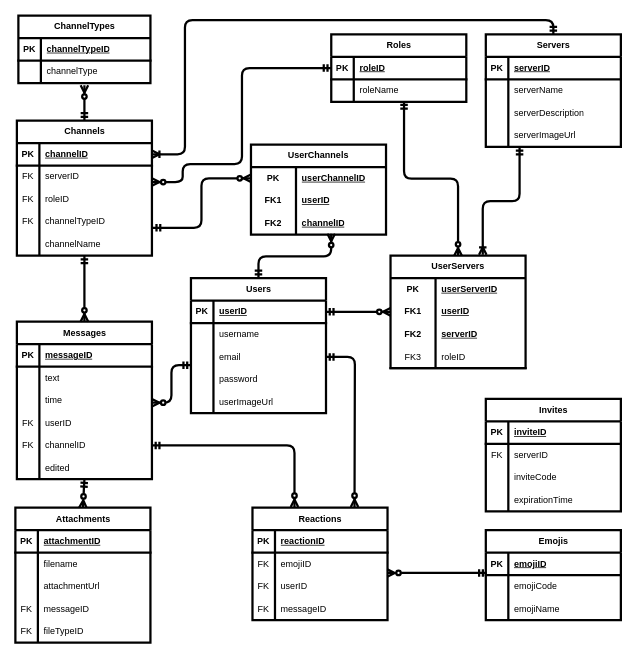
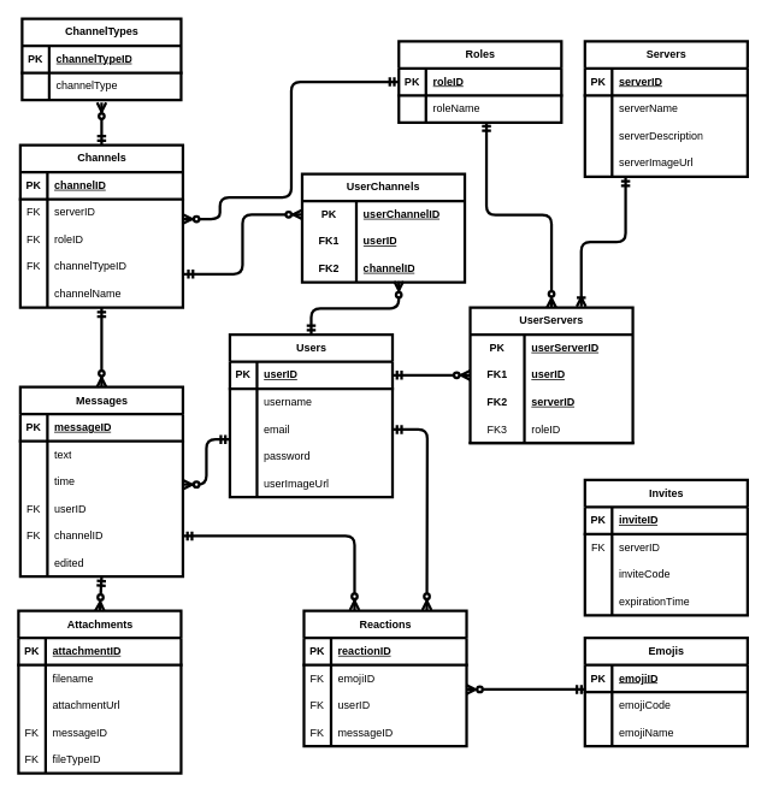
- <mxCell id="152" value="" style="fontSize=12;html=1;endArrow=ERoneToMany;startArrow=ERmandOne;rounded=1;labelBackgroundColor=none;strokeWidth=3;labelBorderColor=none;fillColor=none;endFill=0;edgeStyle=orthogonalEdgeStyle;entryX=1;entryY=0.25;entryDx=0;entryDy=0;exitX=0.5;exitY=0;exitDx=0;exitDy=0;" parent="1" source="18" target="118" edge="1"><mxGeometry width="100" height="100" relative="1" as="geometry"><mxPoint x="592" y="40" as="sourcePoint" /><mxPoint x="245" y="190" as="targetPoint" /><Array as="points"><mxPoint x="737" y="26" /><mxPoint x="246" y="26" /><mxPoint x="246" y="205" /></Array></mxGeometry></mxCell>
